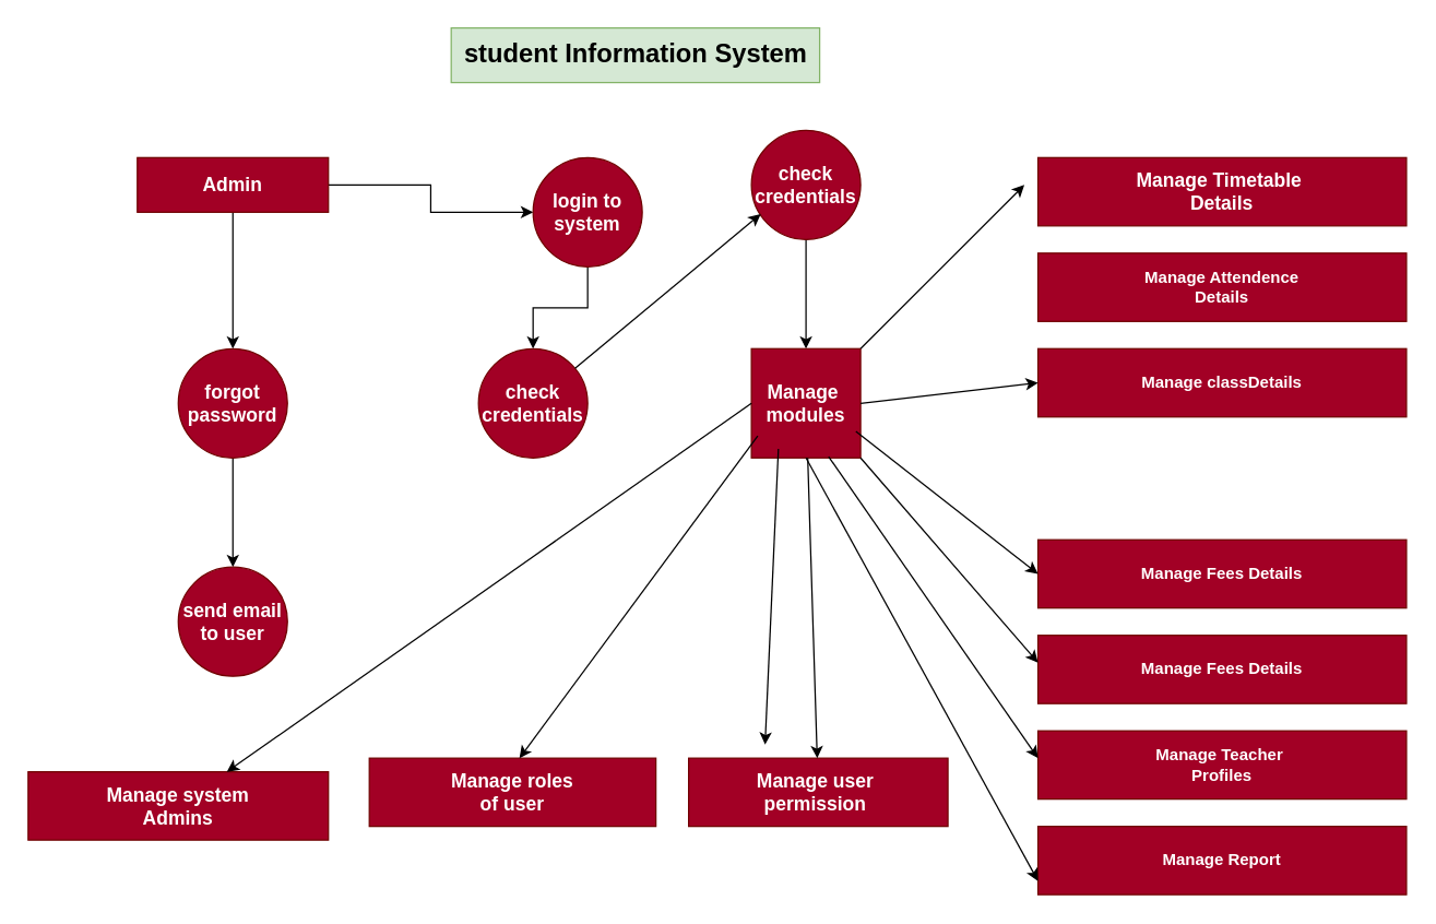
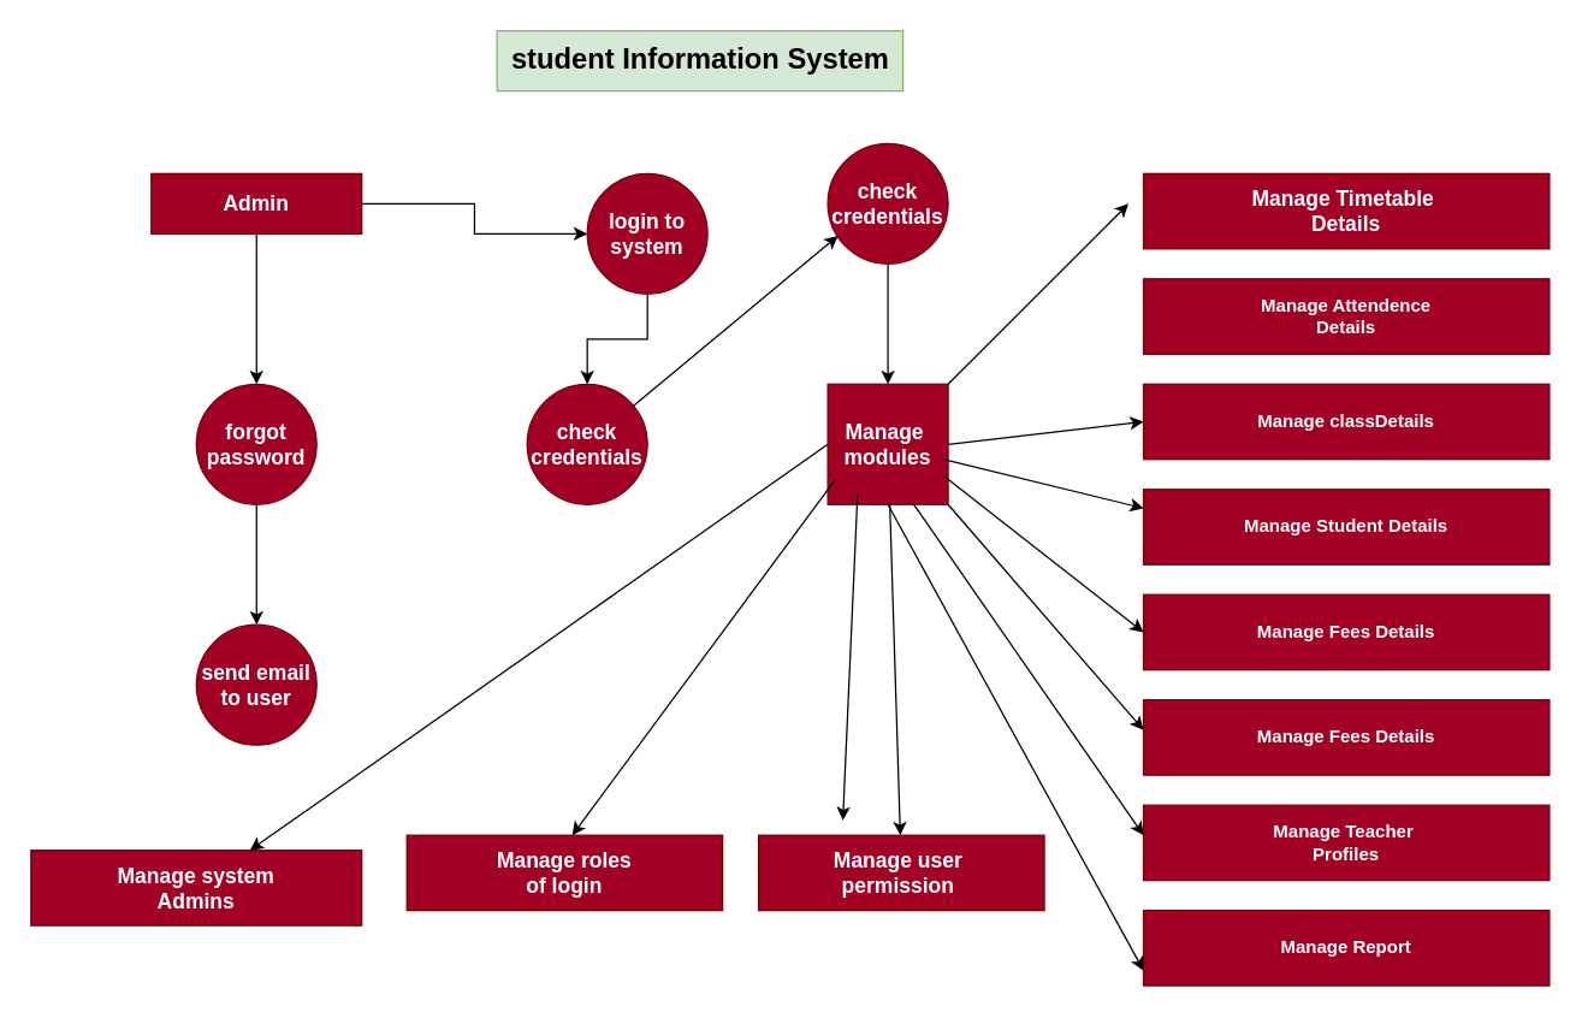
+ <mxCell id="33" value="" style="endArrow=classic;html=1;rounded=0;entryX=0;entryY=0.25;entryDx=0;entryDy=0;exitX=0.977;exitY=0.628;exitDx=0;exitDy=0;exitPerimeter=0;" edge="1" parent="1" source="15" target="24"><mxGeometry width="50" height="50" relative="1" as="geometry"><mxPoint x="580" y="405" as="sourcePoint" /><mxPoint x="630" y="355" as="targetPoint" /></mxGeometry></mxCell>
+ <mxCell id="24" value="&lt;b&gt;Manage Student Details&lt;/b&gt;" style="whiteSpace=wrap;html=1;fillColor=#a20025;strokeColor=#6F0000;fontColor=#ffffff;rounded=0;" vertex="1" parent="1"><mxGeometry x="760" y="325" width="270" height="50" as="geometry" /></mxCell>
- <mxCell id="17" value="&lt;b&gt;&lt;font style=&quot;font-size: 14px;&quot;&gt;Manage roles&lt;/font&gt;&lt;/b&gt;&lt;div&gt;&lt;b&gt;&lt;font style=&quot;font-size: 14px;&quot;&gt;of user&lt;/font&gt;&lt;/b&gt;&lt;/div&gt;" style="rounded=0;whiteSpace=wrap;html=1;fillColor=#a20025;fontColor=#ffffff;strokeColor=#6F0000;" vertex="1" parent="1"><mxGeometry x="270" y="555" width="210" height="50" as="geometry" /></mxCell>
+ <mxCell id="17" value="&lt;b&gt;&lt;font style=&quot;font-size: 14px;&quot;&gt;Manage roles&lt;/font&gt;&lt;/b&gt;&lt;div&gt;&lt;b&gt;&lt;font style=&quot;font-size: 14px;&quot;&gt;of login&lt;/font&gt;&lt;/b&gt;&lt;/div&gt;" style="rounded=0;whiteSpace=wrap;html=1;fillColor=#a20025;fontColor=#ffffff;strokeColor=#6F0000;" vertex="1" parent="1"><mxGeometry x="270" y="555" width="210" height="50" as="geometry" /></mxCell>
